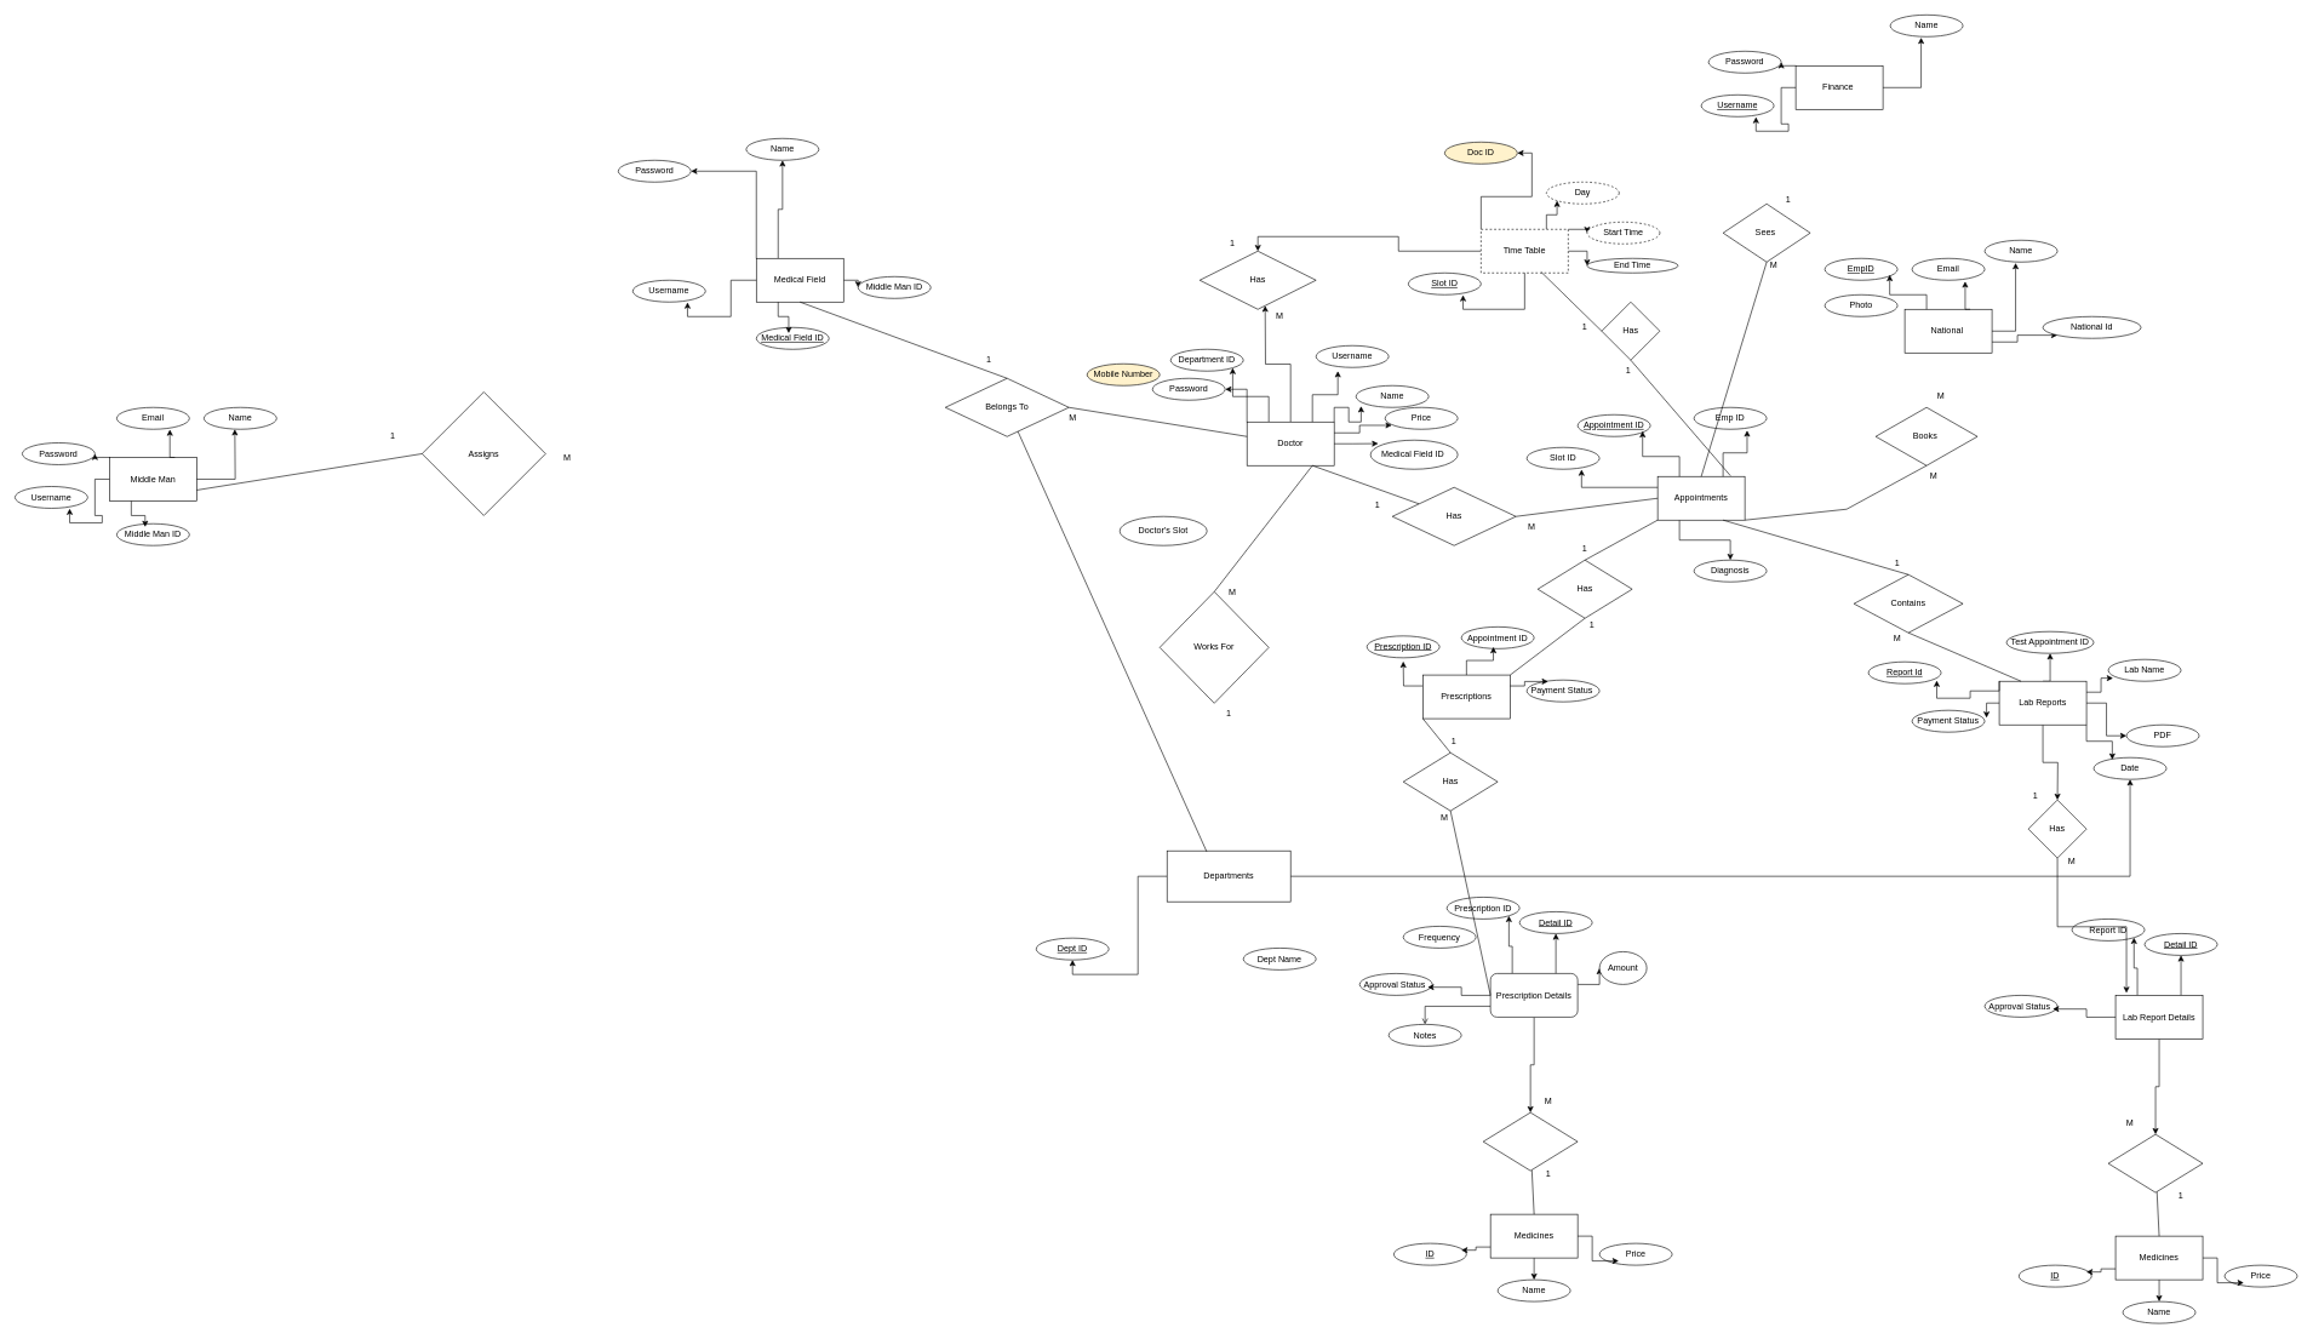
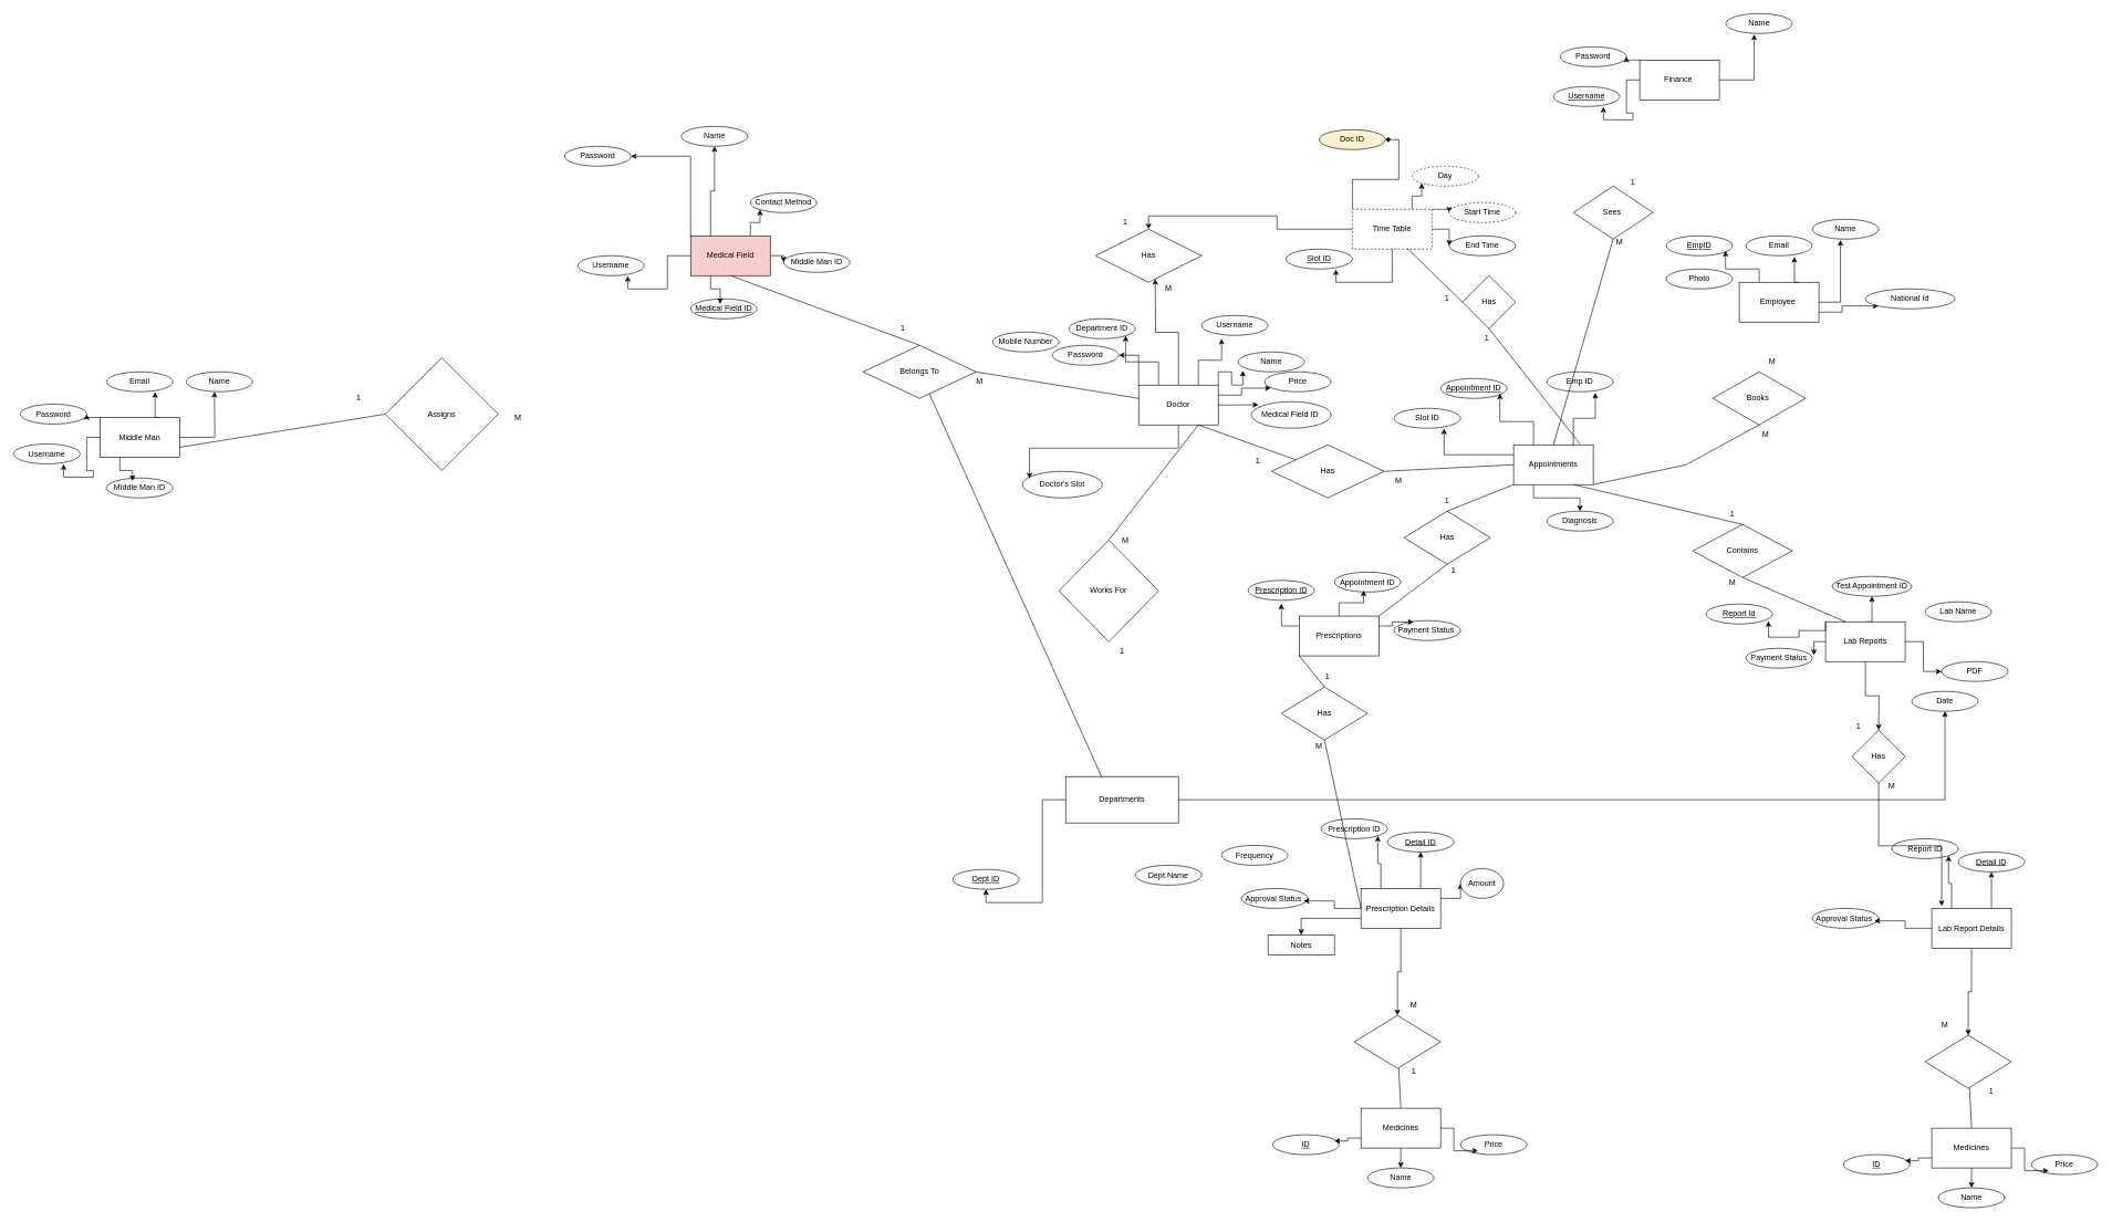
- <mxCell id="145" style="edgeStyle=orthogonalEdgeStyle;rounded=0;orthogonalLoop=1;jettySize=auto;html=1;exitX=0;exitY=0;exitDx=0;exitDy=0;entryX=1;entryY=0.5;entryDx=0;entryDy=0;" edge="1" parent="1" source="150" target="153"><mxGeometry relative="1" as="geometry" /></mxCell>
+ <mxCell id="145" style="edgeStyle=orthogonalEdgeStyle;rounded=0;orthogonalLoop=1;jettySize=auto;html=1;exitX=0;exitY=0;exitDx=0;exitDy=0;entryX=1;entryY=0.5;entryDx=0;entryDy=0;endArrow=diamond;" edge="1" parent="1" source="150" target="153"><mxGeometry relative="1" as="geometry" /></mxCell>
+ <mxCell id="101" value="Contact Method" style="ellipse;whiteSpace=wrap;html=1;" vertex="1" parent="1"><mxGeometry x="1130" y="290" width="100" height="30" as="geometry" /></mxCell>
+ <mxCell id="94" style="edgeStyle=orthogonalEdgeStyle;rounded=0;orthogonalLoop=1;jettySize=auto;html=1;exitX=0.75;exitY=0;exitDx=0;exitDy=0;entryX=0;entryY=1;entryDx=0;entryDy=0;" edge="1" parent="1" source="96" target="101"><mxGeometry relative="1" as="geometry" /></mxCell>
- <mxCell id="156" value="End Time" style="ellipse;whiteSpace=wrap;html=1;" vertex="1" parent="1"><mxGeometry x="2183" y="355" width="125" height="20" as="geometry" /></mxCell>
+ <mxCell id="156" value="End Time" style="ellipse;whiteSpace=wrap;html=1;" vertex="1" parent="1"><mxGeometry x="2183" y="355" width="100" height="30" as="geometry" /></mxCell>
- <mxCell id="96" value="Medical Field" style="rounded=0;whiteSpace=wrap;html=1;" vertex="1" parent="1"><mxGeometry x="1040" y="355" width="120" height="60" as="geometry" /></mxCell>
+ <mxCell id="96" value="Medical Field" style="rounded=0;whiteSpace=wrap;html=1;fillColor=#f8cecc;" vertex="1" parent="1"><mxGeometry x="1040" y="355" width="120" height="60" as="geometry" /></mxCell>
- <mxCell id="3" value="National&amp;nbsp;" style="rounded=0;whiteSpace=wrap;html=1;" vertex="1" parent="1"><mxGeometry x="2620" y="425" width="120" height="60" as="geometry" /></mxCell>
+ <mxCell id="3" value="Employee&amp;nbsp;" style="rounded=0;whiteSpace=wrap;html=1;" vertex="1" parent="1"><mxGeometry x="2620" y="425" width="120" height="60" as="geometry" /></mxCell>
- <mxCell id="78" value="Mobile Number" style="ellipse;whiteSpace=wrap;html=1;fillColor=#fff2cc;" vertex="1" parent="1"><mxGeometry x="1495" y="500" width="100" height="30" as="geometry" /></mxCell>
+ <mxCell id="78" value="Mobile Number" style="ellipse;whiteSpace=wrap;html=1;" vertex="1" parent="1"><mxGeometry x="1495" y="500" width="100" height="30" as="geometry" /></mxCell>
- <mxCell id="12" value="Appointments" style="rounded=0;whiteSpace=wrap;html=1;" vertex="1" parent="1"><mxGeometry x="2280" y="655" width="120" height="60" as="geometry" /></mxCell>
+ <mxCell id="12" value="Appointments" style="rounded=0;whiteSpace=wrap;html=1;" vertex="1" parent="1"><mxGeometry x="2280" y="670" width="120" height="60" as="geometry" /></mxCell>
+ <mxCell id="86" style="edgeStyle=orthogonalEdgeStyle;rounded=0;orthogonalLoop=1;jettySize=auto;html=1;exitX=0.5;exitY=1;exitDx=0;exitDy=0;entryX=0.088;entryY=0.269;entryDx=0;entryDy=0;entryPerimeter=0;" edge="1" parent="1" source="77" target="81"><mxGeometry relative="1" as="geometry" /></mxCell>
- <mxCell id="64" style="edgeStyle=orthogonalEdgeStyle;rounded=0;orthogonalLoop=1;jettySize=auto;html=1;exitX=1;exitY=0.25;exitDx=0;exitDy=0;entryX=0.065;entryY=0.858;entryDx=0;entryDy=0;entryPerimeter=0;" edge="1" parent="1" source="58" target="61"><mxGeometry relative="1" as="geometry" /></mxCell>
- <mxCell id="68" style="edgeStyle=orthogonalEdgeStyle;rounded=0;orthogonalLoop=1;jettySize=auto;html=1;exitX=1;exitY=1;exitDx=0;exitDy=0;entryX=0.255;entryY=0.092;entryDx=0;entryDy=0;entryPerimeter=0;" edge="1" parent="1" source="58" target="67"><mxGeometry relative="1" as="geometry" /></mxCell>
- <mxCell id="33" value="Frequency" style="ellipse;whiteSpace=wrap;html=1;" vertex="1" parent="1"><mxGeometry x="1930" y="1273.75" width="100" height="30" as="geometry" /></mxCell>
+ <mxCell id="33" value="Frequency" style="ellipse;whiteSpace=wrap;html=1;" vertex="1" parent="1"><mxGeometry x="1840" y="1273.75" width="100" height="30" as="geometry" /></mxCell>
- <mxCell id="53" value="&lt;u&gt;Dept ID&lt;/u&gt;" style="ellipse;whiteSpace=wrap;html=1;" vertex="1" parent="1"><mxGeometry x="1425" y="1290" width="100" height="30" as="geometry" /></mxCell>
+ <mxCell id="53" value="&lt;u&gt;Dept ID&lt;/u&gt;" style="ellipse;whiteSpace=wrap;html=1;" vertex="1" parent="1"><mxGeometry x="1435" y="1310" width="100" height="30" as="geometry" /></mxCell>
- <mxCell id="30" value="Prescription Details" style="whiteSpace=wrap;html=1;rounded=1;" vertex="1" parent="1"><mxGeometry x="2050" y="1338.75" width="120" height="60" as="geometry" /></mxCell>
+ <mxCell id="30" value="Prescription Details" style="rounded=0;whiteSpace=wrap;html=1;" vertex="1" parent="1"><mxGeometry x="2050" y="1338.75" width="120" height="60" as="geometry" /></mxCell>
- <mxCell id="28" style="edgeStyle=orthogonalEdgeStyle;rounded=0;orthogonalLoop=1;jettySize=auto;html=1;exitX=0;exitY=0.75;exitDx=0;exitDy=0;endArrow=open;" edge="1" parent="1" source="30" target="35"><mxGeometry relative="1" as="geometry" /></mxCell>
+ <mxCell id="28" style="edgeStyle=orthogonalEdgeStyle;rounded=0;orthogonalLoop=1;jettySize=auto;html=1;exitX=0;exitY=0.75;exitDx=0;exitDy=0;" edge="1" parent="1" source="30" target="35"><mxGeometry relative="1" as="geometry" /></mxCell>
- <mxCell id="35" value="Notes" style="ellipse;whiteSpace=wrap;html=1;" vertex="1" parent="1"><mxGeometry x="1910" y="1408.7" width="100" height="30" as="geometry" /></mxCell>
+ <mxCell id="35" value="Notes" style="whiteSpace=wrap;html=1;rounded=0;" vertex="1" parent="1"><mxGeometry x="1910" y="1408.7" width="100" height="30" as="geometry" /></mxCell>
